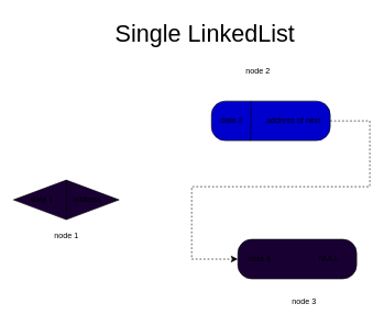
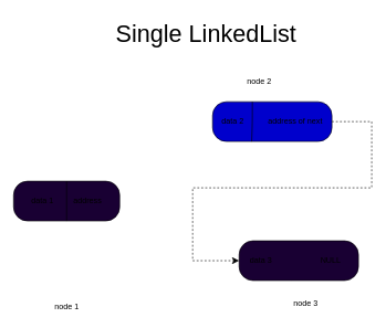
- <mxCell id="9" value="node 2" style="text;html=1;align=center;verticalAlign=middle;resizable=0;points=[];autosize=1;strokeColor=none;fillColor=none;" parent="1" vertex="1"><mxGeometry x="360" y="93" width="60" height="30" as="geometry" /></mxCell>
+ <mxCell id="9" value="node 2" style="text;html=1;align=center;verticalAlign=middle;resizable=0;points=[];autosize=1;strokeColor=none;fillColor=none;" parent="1" vertex="1"><mxGeometry x="360" y="108" width="60" height="30" as="geometry" /></mxCell>
- <mxCell id="5" value="data 1&amp;nbsp; &amp;nbsp; &amp;nbsp; &amp;nbsp; &amp;nbsp;address" style="rhombus;whiteSpace=wrap;html=1;arcSize=35;fillColor=#190033;" parent="1" vertex="1"><mxGeometry x="20" y="273" width="160" height="60" as="geometry" /></mxCell>
+ <mxCell id="5" value="data 1&amp;nbsp; &amp;nbsp; &amp;nbsp; &amp;nbsp; &amp;nbsp;address" style="rounded=1;whiteSpace=wrap;html=1;arcSize=35;fillColor=#190033;" parent="1" vertex="1"><mxGeometry x="20" y="273" width="160" height="60" as="geometry" /></mxCell>
- <mxCell id="8" value="node 1&lt;br&gt;" style="text;html=1;align=center;verticalAlign=middle;resizable=0;points=[];autosize=1;strokeColor=none;fillColor=none;" parent="1" vertex="1"><mxGeometry x="70" y="343" width="60" height="30" as="geometry" /></mxCell>
+ <mxCell id="8" value="node 1&lt;br&gt;" style="text;html=1;align=center;verticalAlign=middle;resizable=0;points=[];autosize=1;strokeColor=none;fillColor=none;" parent="1" vertex="1"><mxGeometry x="70" y="448" width="60" height="30" as="geometry" /></mxCell>
